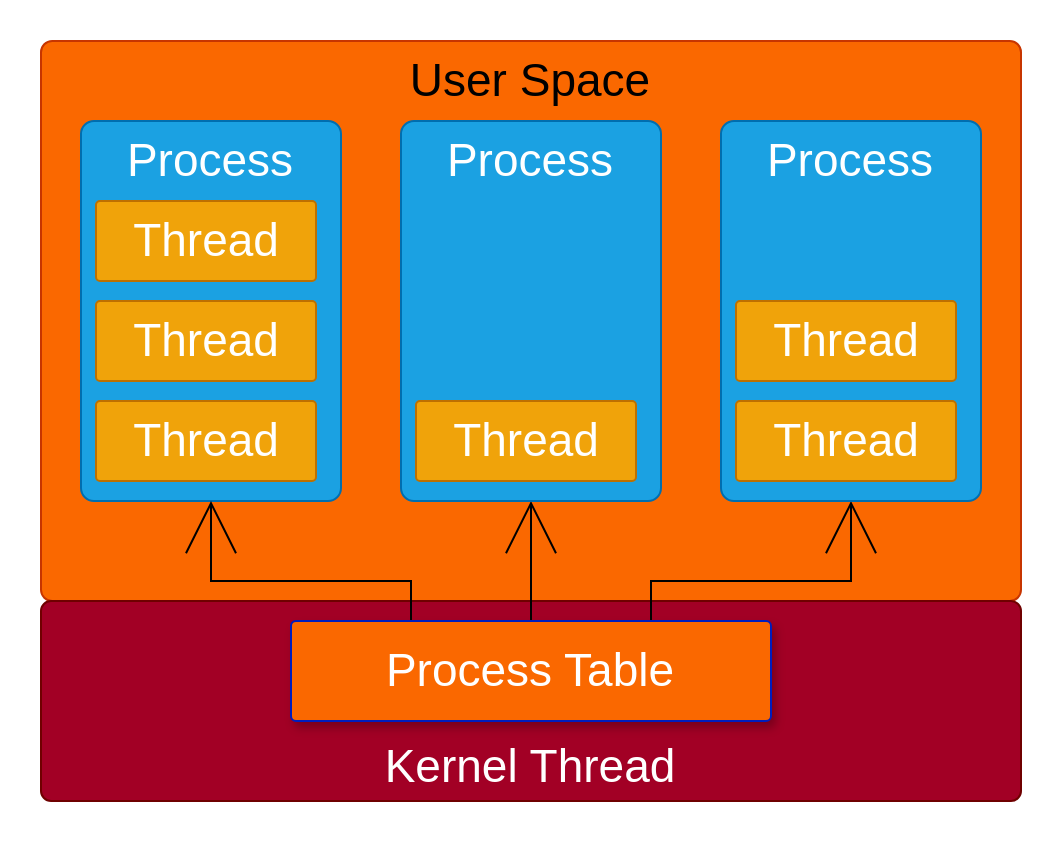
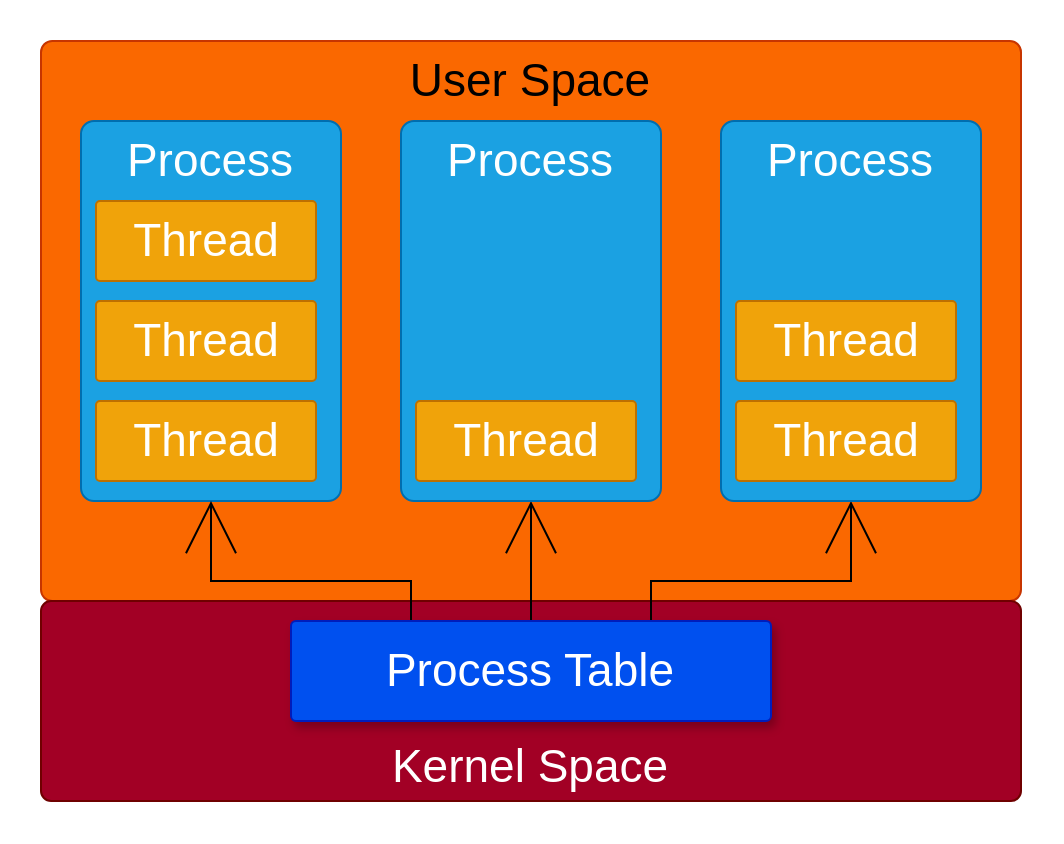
- <mxCell id="8" value="&lt;font style=&quot;font-size: 23px&quot;&gt;Process Table&lt;br&gt;&lt;/font&gt;" style="rounded=1;whiteSpace=wrap;html=1;verticalAlign=middle;arcSize=5;fillColor=#fa6800;strokeColor=#001DBC;fontColor=#ffffff;shadow=1;" vertex="1" parent="1"><mxGeometry x="145" y="310" width="240" height="50" as="geometry" /></mxCell>
+ <mxCell id="8" value="&lt;font style=&quot;font-size: 23px&quot;&gt;Process Table&lt;br&gt;&lt;/font&gt;" style="rounded=1;whiteSpace=wrap;html=1;verticalAlign=middle;arcSize=5;fillColor=#0050ef;strokeColor=#001DBC;fontColor=#ffffff;shadow=1;" vertex="1" parent="1"><mxGeometry x="145" y="310" width="240" height="50" as="geometry" /></mxCell>
- <mxCell id="4" value="&lt;font style=&quot;font-size: 23px&quot;&gt;Kernel Thread&lt;br&gt;&lt;/font&gt;" style="rounded=1;whiteSpace=wrap;html=1;verticalAlign=bottom;arcSize=5;fillColor=#a20025;strokeColor=#6F0000;fontColor=#ffffff;" vertex="1" parent="1"><mxGeometry x="20" y="300" width="490" height="100" as="geometry" /></mxCell>
+ <mxCell id="4" value="&lt;font style=&quot;font-size: 23px&quot;&gt;Kernel Space&lt;br&gt;&lt;/font&gt;" style="rounded=1;whiteSpace=wrap;html=1;verticalAlign=bottom;arcSize=5;fillColor=#a20025;strokeColor=#6F0000;fontColor=#ffffff;" vertex="1" parent="1"><mxGeometry x="20" y="300" width="490" height="100" as="geometry" /></mxCell>
